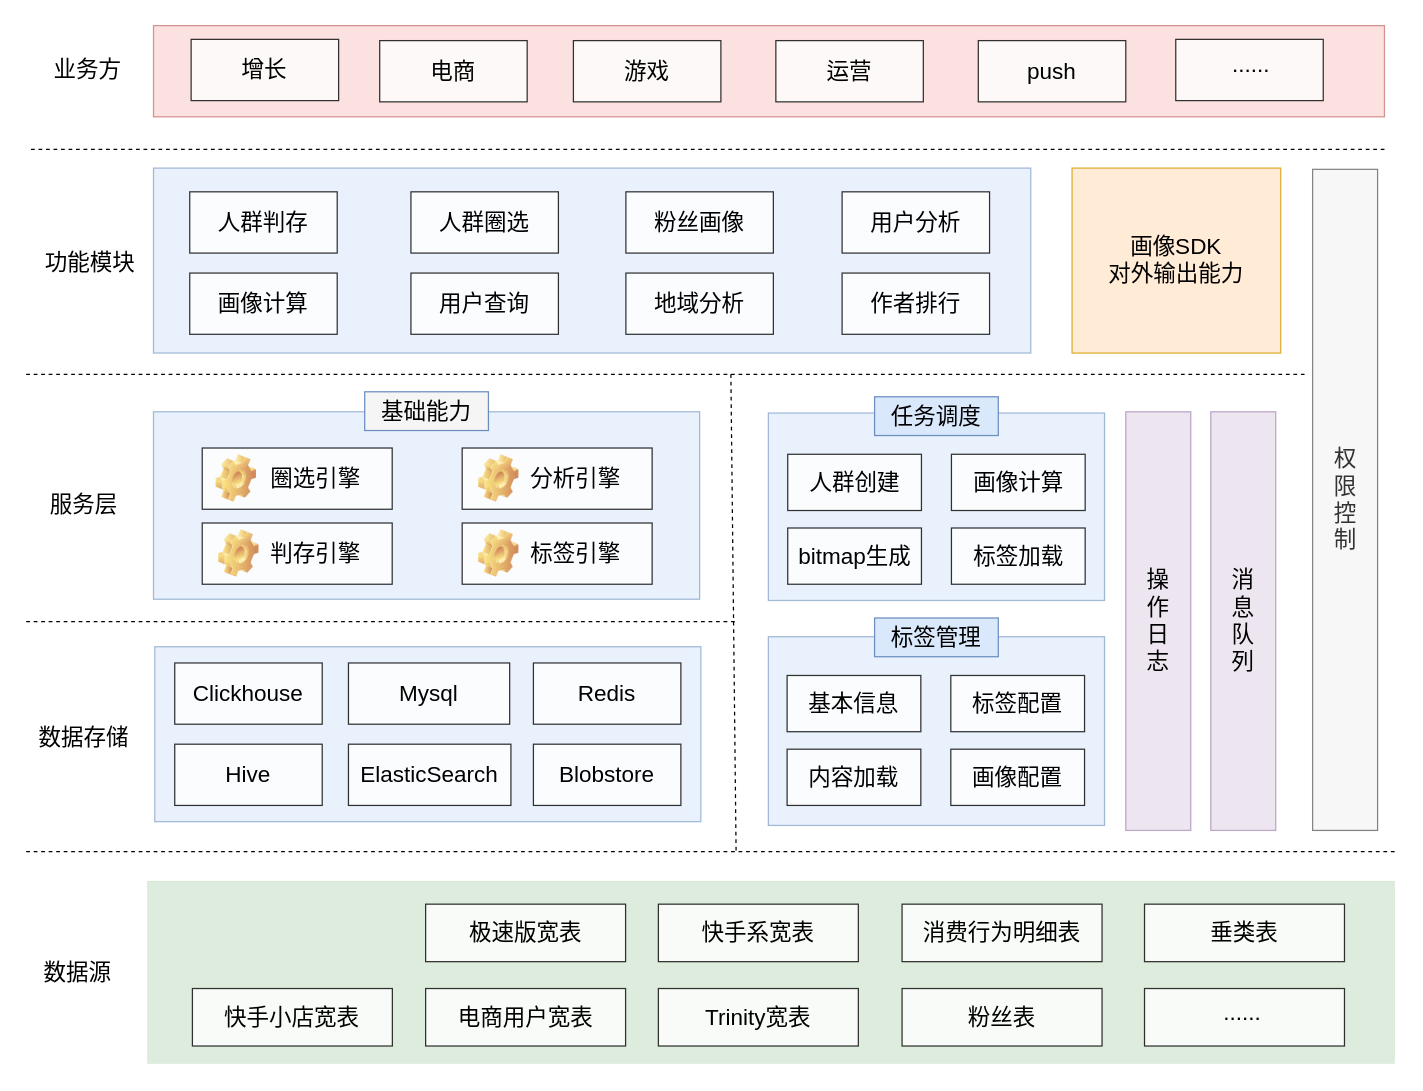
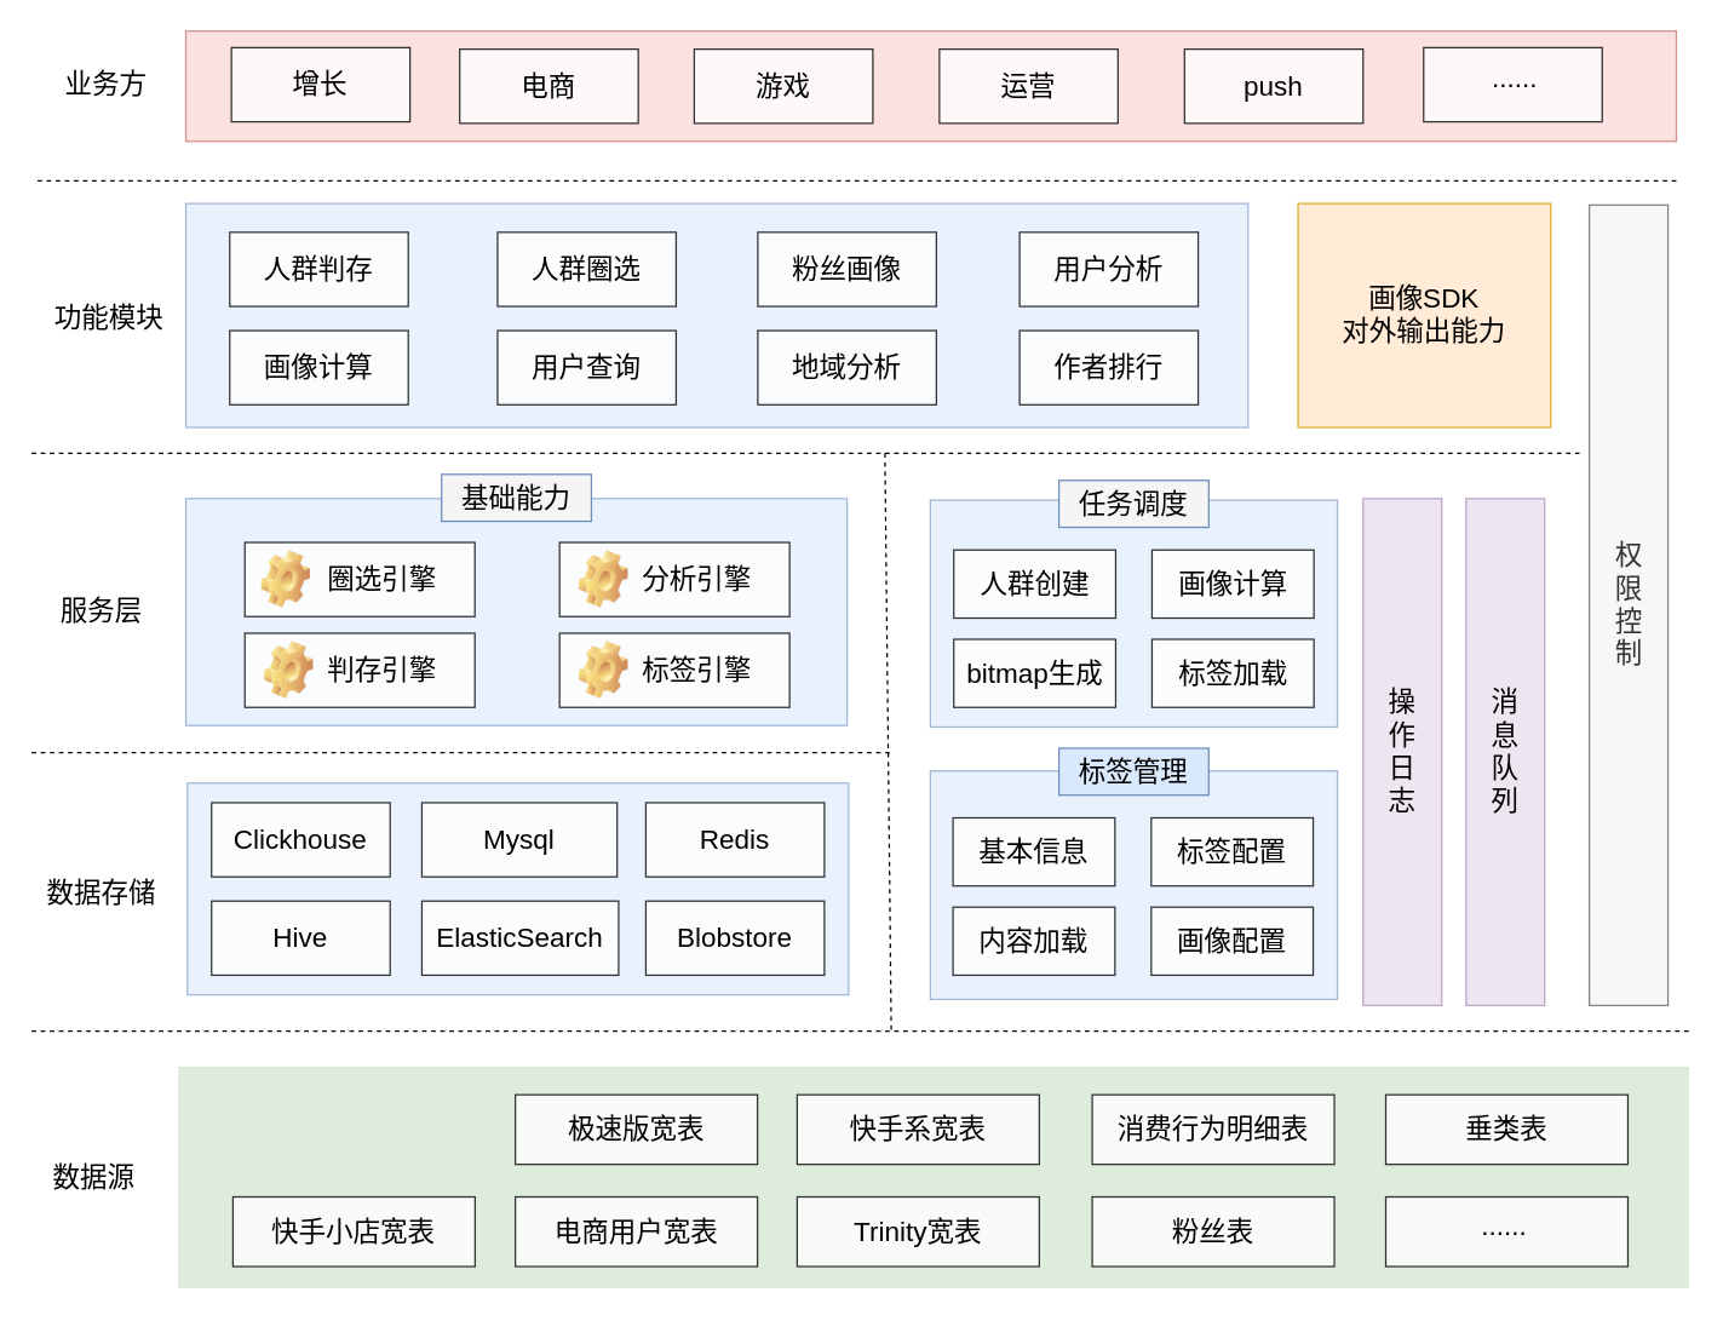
- <mxCell id="20" value="任务调度" style="rounded=0;whiteSpace=wrap;html=1;fontSize=18;strokeWidth=1;fillColor=#dae8fc;strokeColor=#6c8ebf;" vertex="1" parent="1"><mxGeometry x="699" y="317" width="99" height="31" as="geometry" /></mxCell>
+ <mxCell id="20" value="任务调度" style="rounded=0;whiteSpace=wrap;html=1;fontSize=18;strokeWidth=1;fillColor=#f5f5f5;strokeColor=#6c8ebf;" vertex="1" parent="1"><mxGeometry x="699" y="317" width="99" height="31" as="geometry" /></mxCell>
